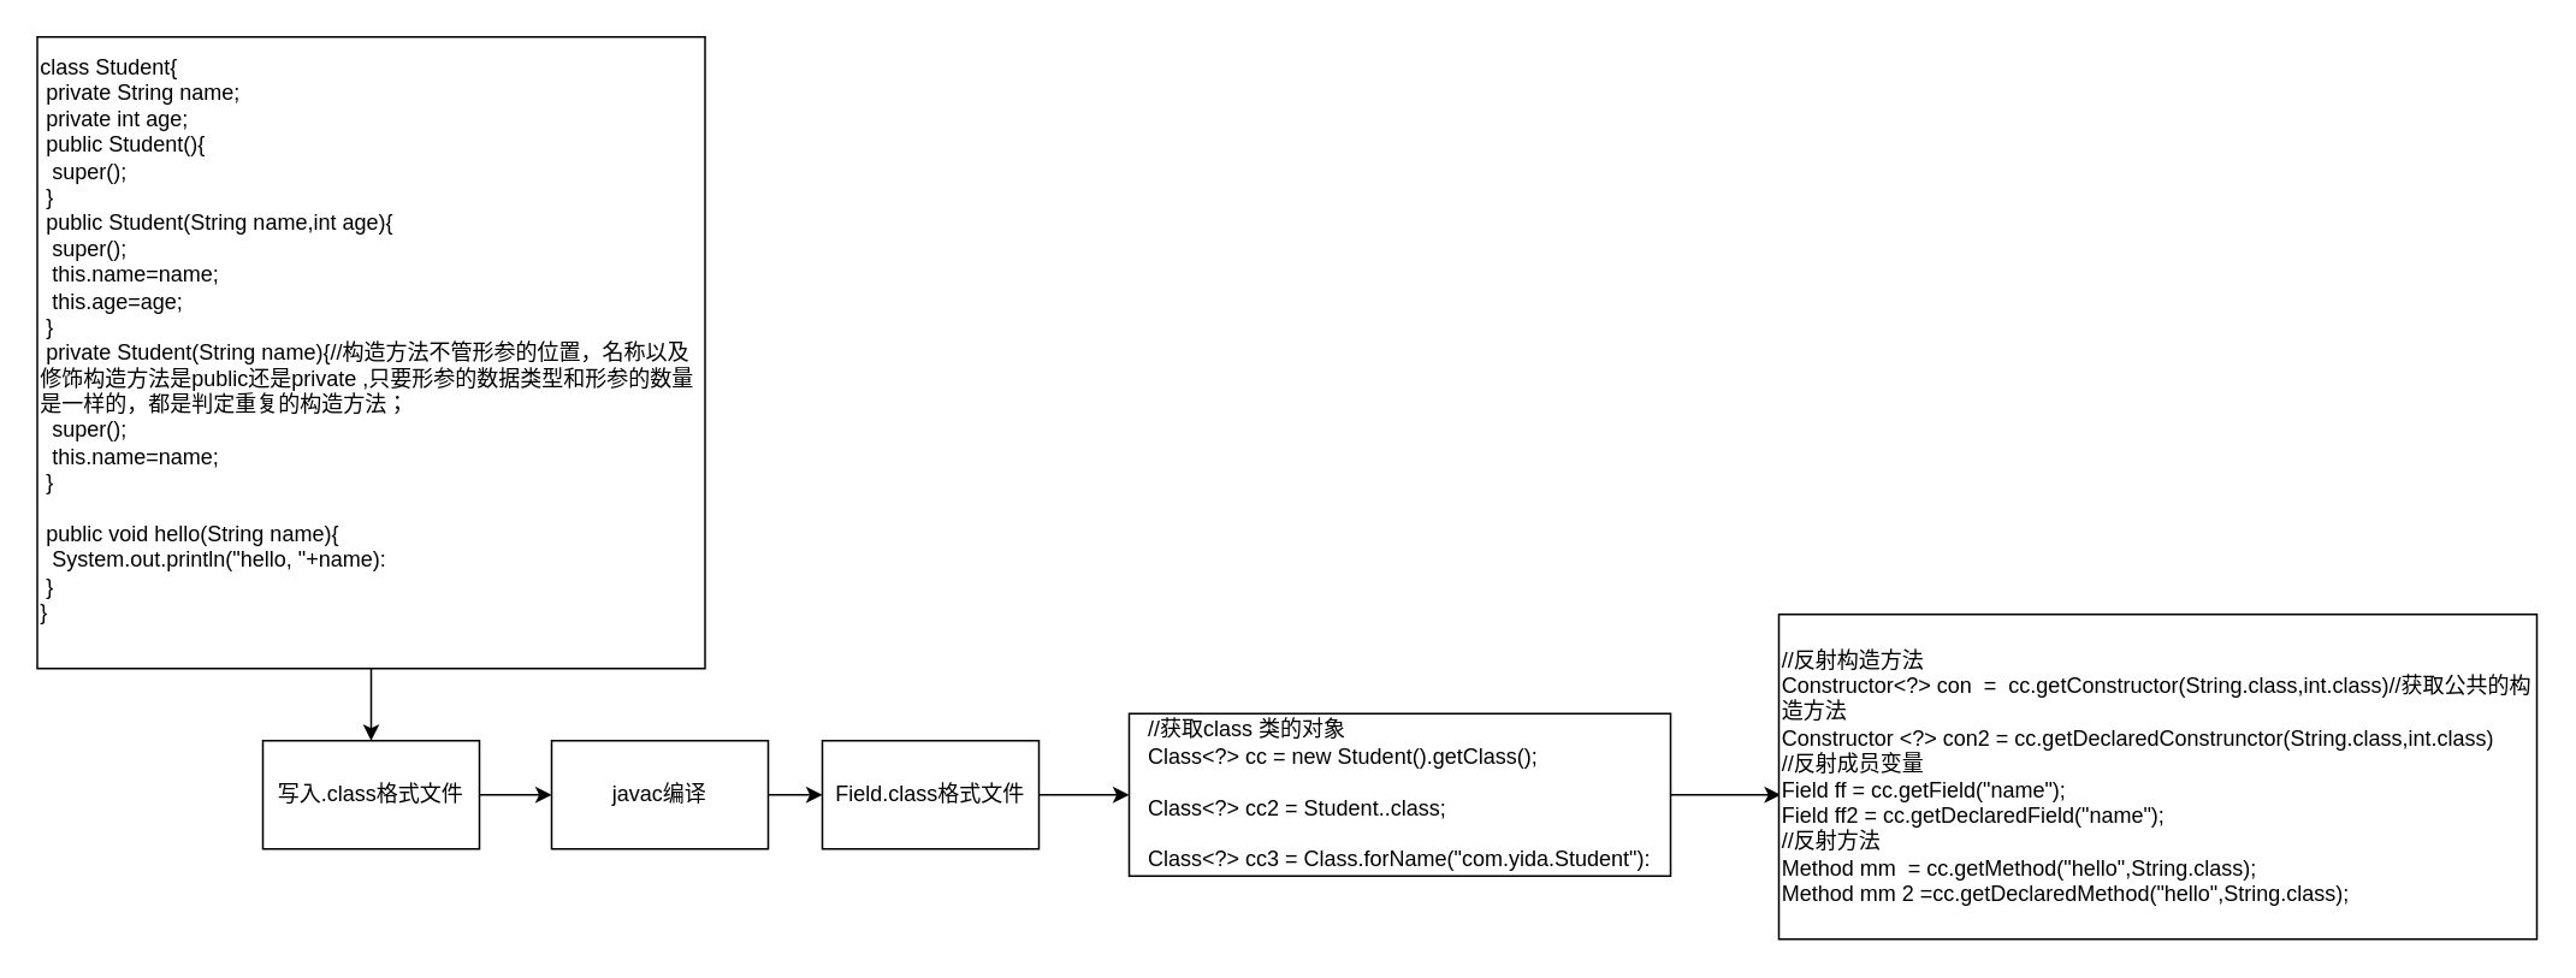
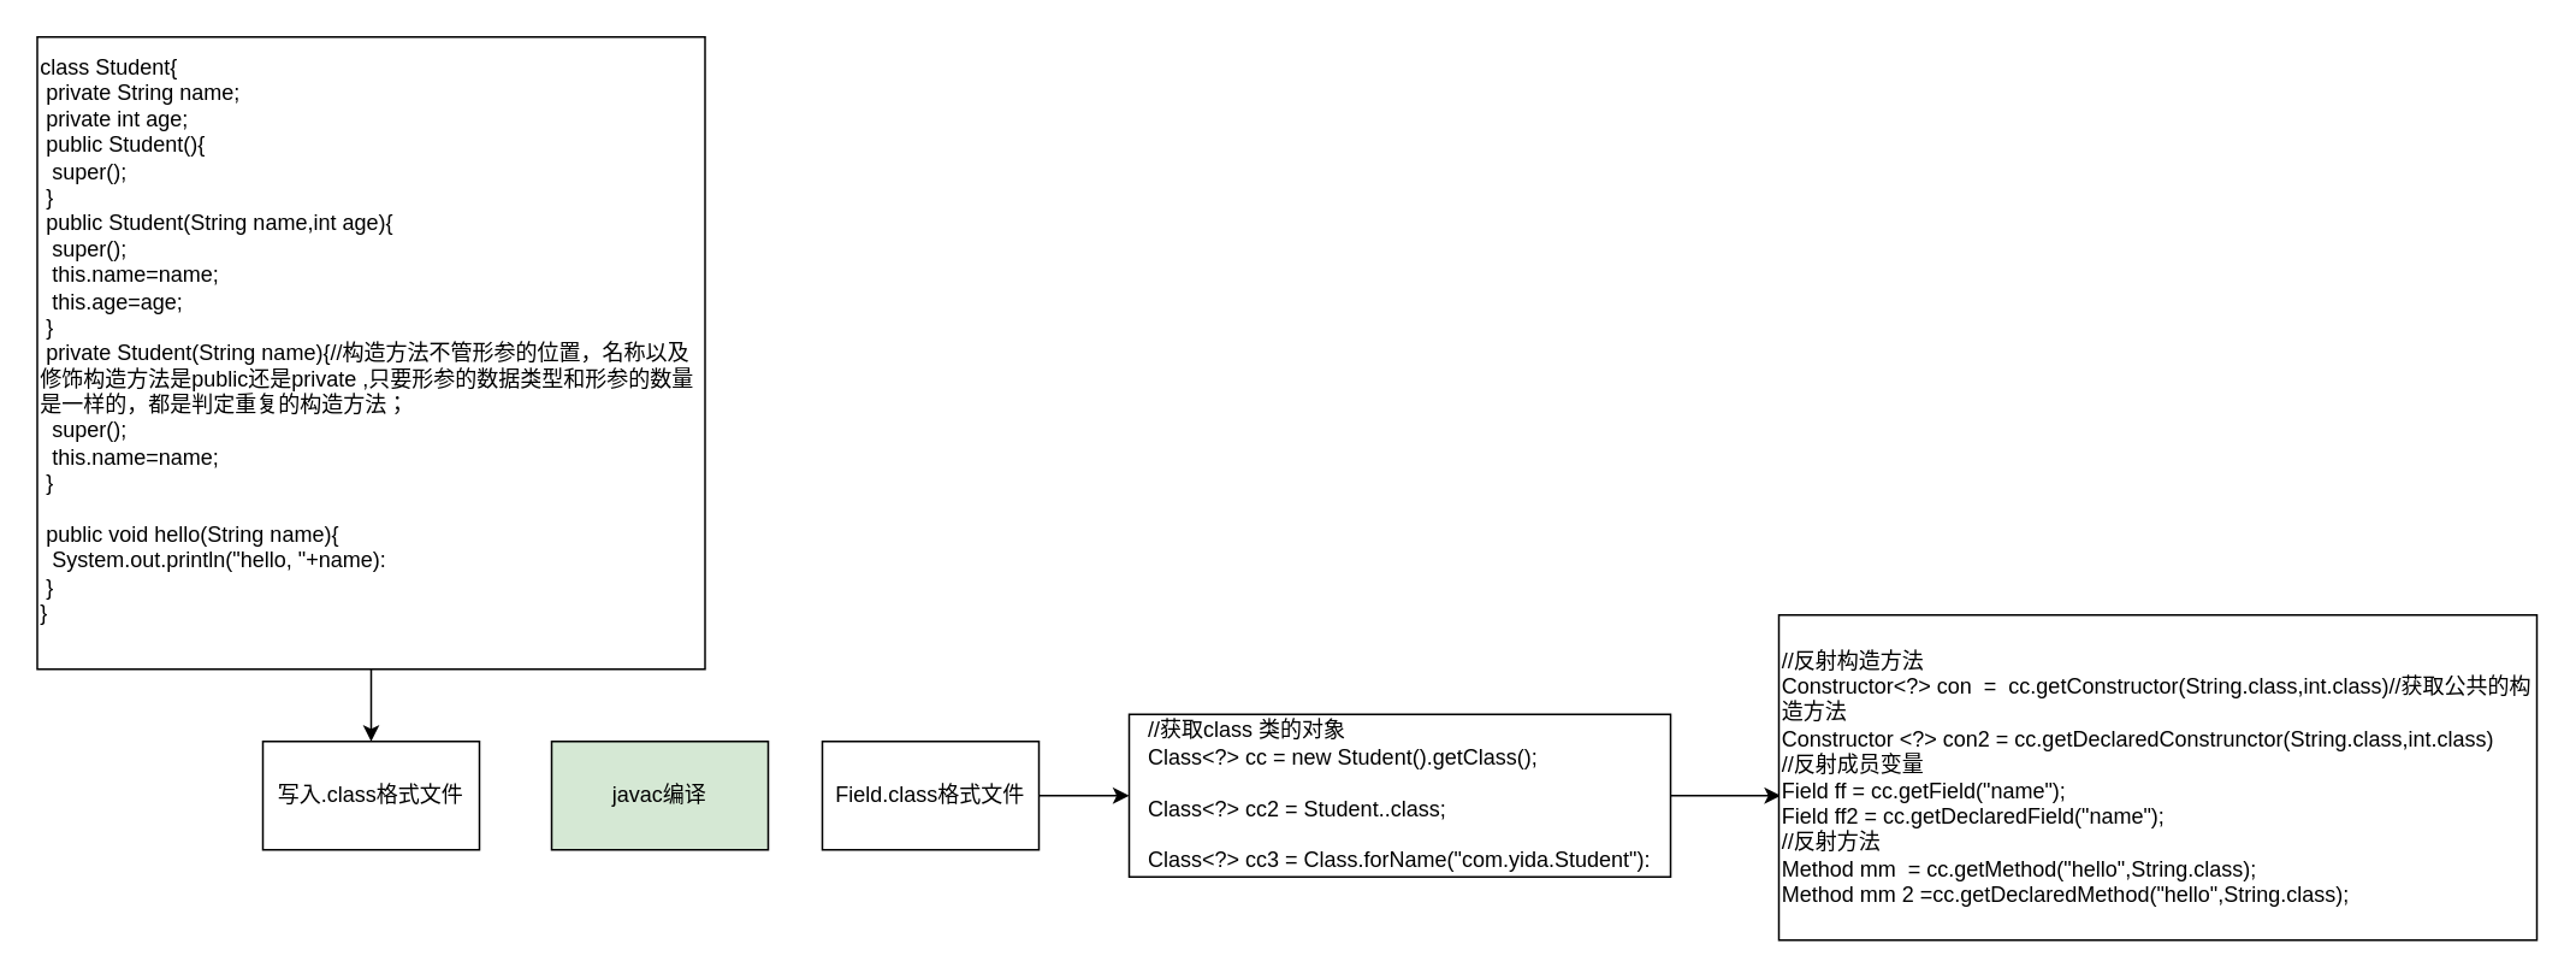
- <mxCell id="4" value="" style="edgeStyle=orthogonalEdgeStyle;rounded=0;orthogonalLoop=1;jettySize=auto;html=1;" parent="1" source="5" target="7" edge="1"><mxGeometry relative="1" as="geometry" /></mxCell>
- <mxCell id="7" value="javac编译" style="rounded=0;whiteSpace=wrap;html=1;" parent="1" vertex="1"><mxGeometry x="305" y="410" width="120" height="60" as="geometry" /></mxCell>
+ <mxCell id="7" value="javac编译" style="rounded=0;whiteSpace=wrap;html=1;fillColor=#d5e8d4;" parent="1" vertex="1"><mxGeometry x="305" y="410" width="120" height="60" as="geometry" /></mxCell>
- <mxCell id="6" value="" style="edgeStyle=orthogonalEdgeStyle;rounded=0;orthogonalLoop=1;jettySize=auto;html=1;" parent="1" source="7" target="9" edge="1"><mxGeometry relative="1" as="geometry" /></mxCell>
